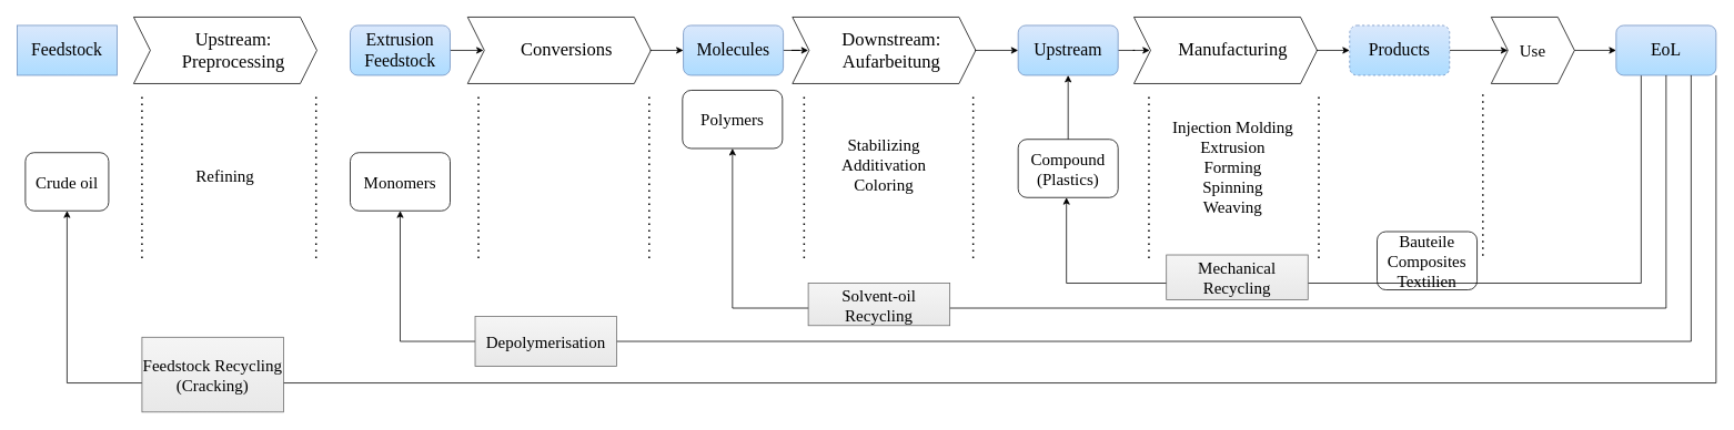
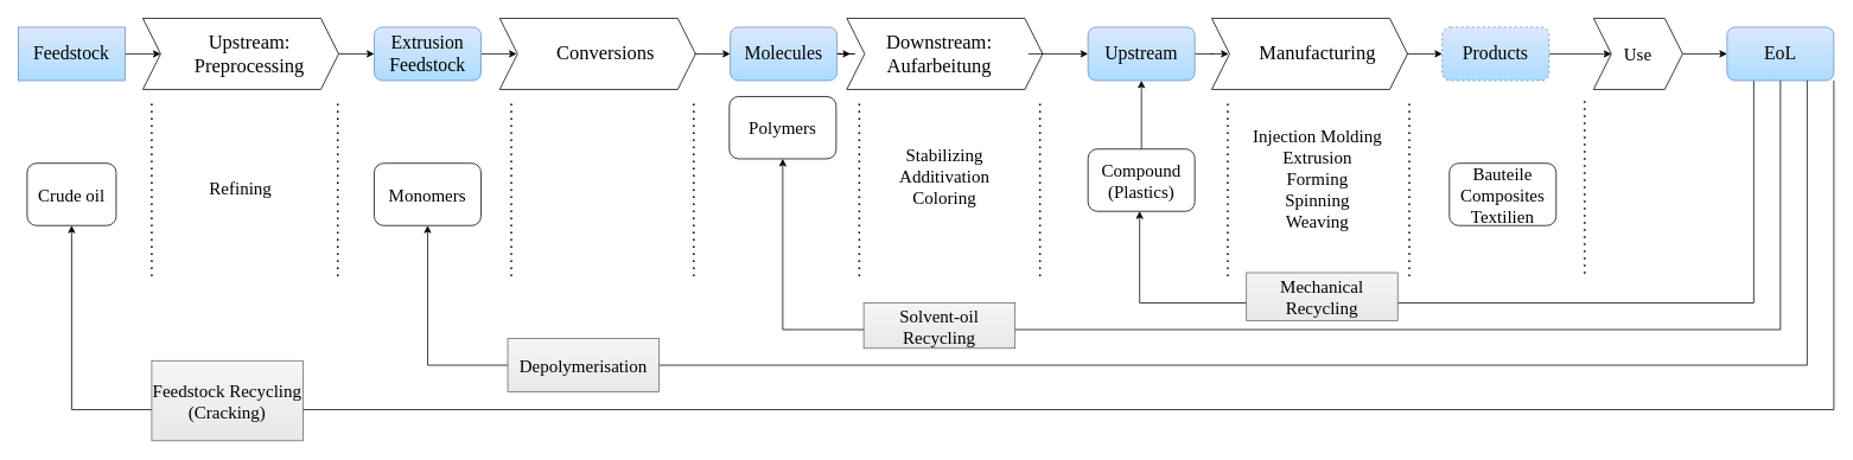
+ <mxCell id="2" value="" style="edgeStyle=orthogonalEdgeStyle;rounded=0;orthogonalLoop=1;jettySize=auto;html=1;" parent="1" source="3" target="13" edge="1"><mxGeometry relative="1" as="geometry" /></mxCell>
+ <mxCell id="12" value="" style="edgeStyle=orthogonalEdgeStyle;rounded=0;orthogonalLoop=1;jettySize=auto;html=1;" parent="1" source="13" target="5" edge="1"><mxGeometry relative="1" as="geometry" /></mxCell>
- <mxCell id="17" value="Downstream: Aufarbeitung" style="text;html=1;align=center;verticalAlign=middle;whiteSpace=wrap;rounded=0;fontSize=22;fontFamily=Rubik light;" parent="1" vertex="1"><mxGeometry x="970" y="40" width="200" height="40" as="geometry" /></mxCell>
+ <mxCell id="17" value="Downstream: Aufarbeitung" style="text;html=1;align=center;verticalAlign=middle;whiteSpace=wrap;rounded=0;fontSize=22;fontFamily=Rubik light;" parent="1" vertex="1"><mxGeometry x="955" y="40" width="200" height="40" as="geometry" /></mxCell>
- <mxCell id="26" value="Bauteile&lt;div&gt;Composites&lt;br&gt;&lt;div&gt;Textilien&lt;/div&gt;&lt;/div&gt;" style="text;html=1;align=center;verticalAlign=middle;whiteSpace=wrap;rounded=1;fontFamily=Rubik light;fontSize=20;strokeColor=default;" parent="1" vertex="1"><mxGeometry x="1653" y="278" width="120" height="70" as="geometry" /></mxCell>
+ <mxCell id="26" value="Bauteile&lt;div&gt;Composites&lt;br&gt;&lt;div&gt;Textilien&lt;/div&gt;&lt;/div&gt;" style="text;html=1;align=center;verticalAlign=middle;whiteSpace=wrap;rounded=1;fontFamily=Rubik light;fontSize=20;strokeColor=default;" parent="1" vertex="1"><mxGeometry x="1628" y="183" width="120" height="70" as="geometry" /></mxCell>
